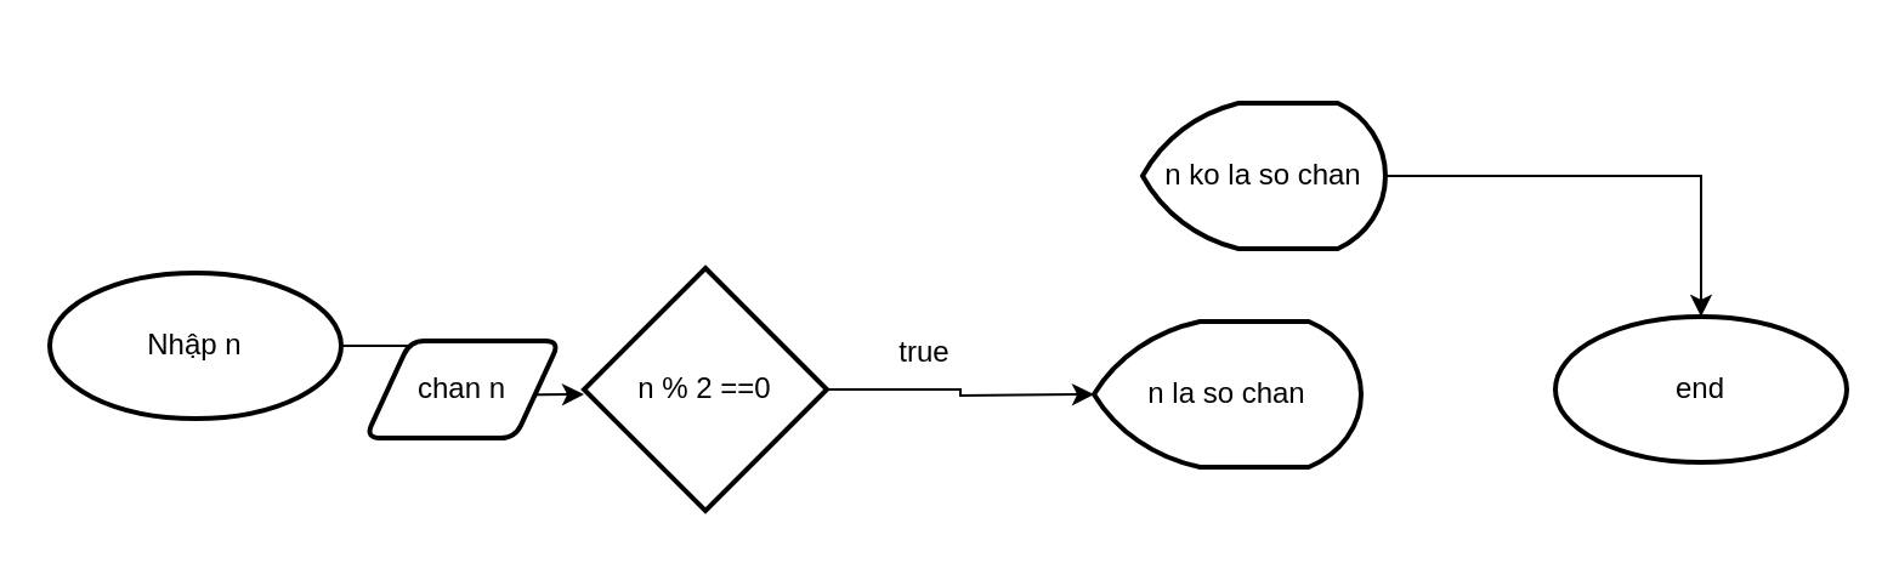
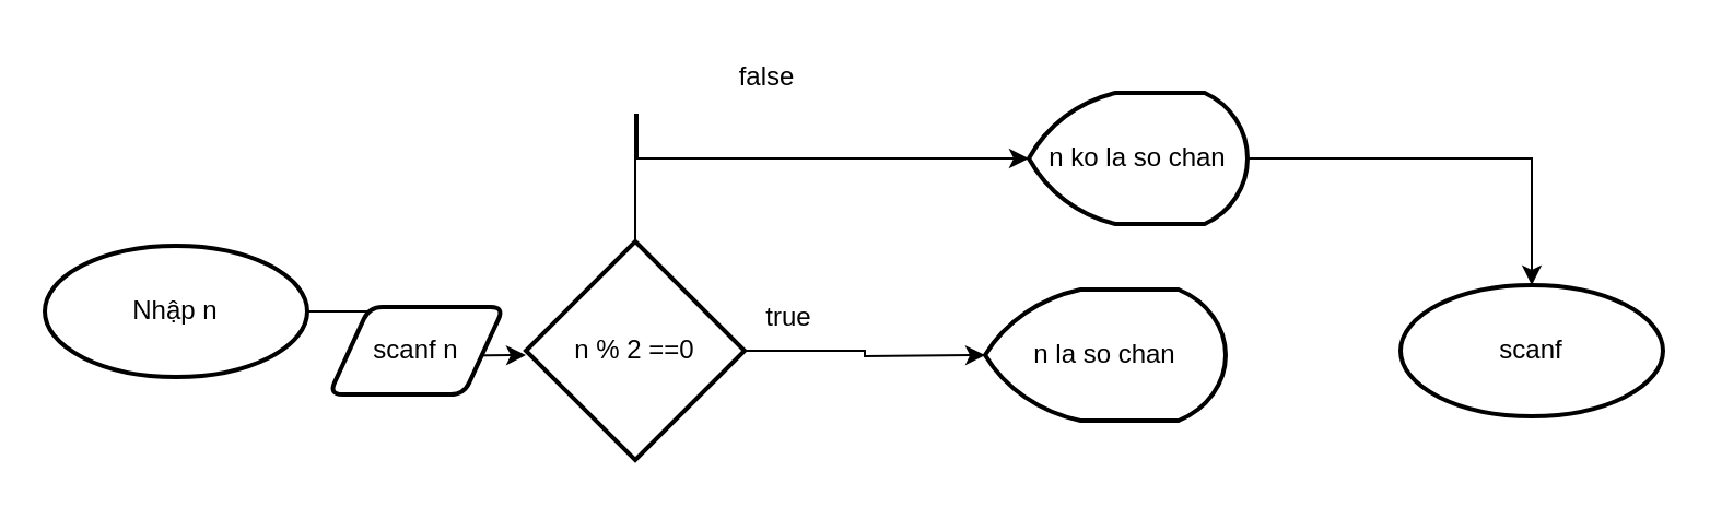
+ <mxCell id="11" value="false" style="text;html=1;align=center;verticalAlign=middle;resizable=0;points=[];autosize=1;strokeColor=none;fillColor=none;" parent="1" vertex="1"><mxGeometry x="325" y="20" width="50" height="30" as="geometry" /></mxCell>
+ <mxCell id="5" style="edgeStyle=orthogonalEdgeStyle;rounded=0;orthogonalLoop=1;jettySize=auto;html=1;" parent="1" source="6" target="10" edge="1"><mxGeometry relative="1" as="geometry"><mxPoint x="450" y="52" as="targetPoint" /><Array as="points"><mxPoint x="290" y="52" /><mxPoint x="291" y="52" /></Array></mxGeometry></mxCell>
- <mxCell id="8" value="true" style="text;html=1;align=center;verticalAlign=middle;resizable=0;points=[];autosize=1;strokeColor=none;fillColor=none;" parent="1" vertex="1"><mxGeometry x="360" y="130" width="40" height="30" as="geometry" /></mxCell>
+ <mxCell id="8" value="true" style="text;html=1;align=center;verticalAlign=middle;resizable=0;points=[];autosize=1;strokeColor=none;fillColor=none;" parent="1" vertex="1"><mxGeometry x="340" y="130" width="40" height="30" as="geometry" /></mxCell>
- <mxCell id="13" value="chan n" style="shape=parallelogram;html=1;strokeWidth=2;perimeter=parallelogramPerimeter;whiteSpace=wrap;rounded=1;arcSize=12;size=0.23;" vertex="1" parent="1"><mxGeometry x="150" y="140" width="80" height="40" as="geometry" /></mxCell>
+ <mxCell id="13" value="scanf n" style="shape=parallelogram;html=1;strokeWidth=2;perimeter=parallelogramPerimeter;whiteSpace=wrap;rounded=1;arcSize=12;size=0.23;" vertex="1" parent="1"><mxGeometry x="150" y="140" width="80" height="40" as="geometry" /></mxCell>
- <mxCell id="12" value="end" style="strokeWidth=2;html=1;shape=mxgraph.flowchart.start_1;whiteSpace=wrap;" parent="1" vertex="1"><mxGeometry x="640" y="130" width="120" height="60" as="geometry" /></mxCell>
+ <mxCell id="12" value="scanf" style="strokeWidth=2;html=1;shape=mxgraph.flowchart.start_1;whiteSpace=wrap;" parent="1" vertex="1"><mxGeometry x="640" y="130" width="120" height="60" as="geometry" /></mxCell>
